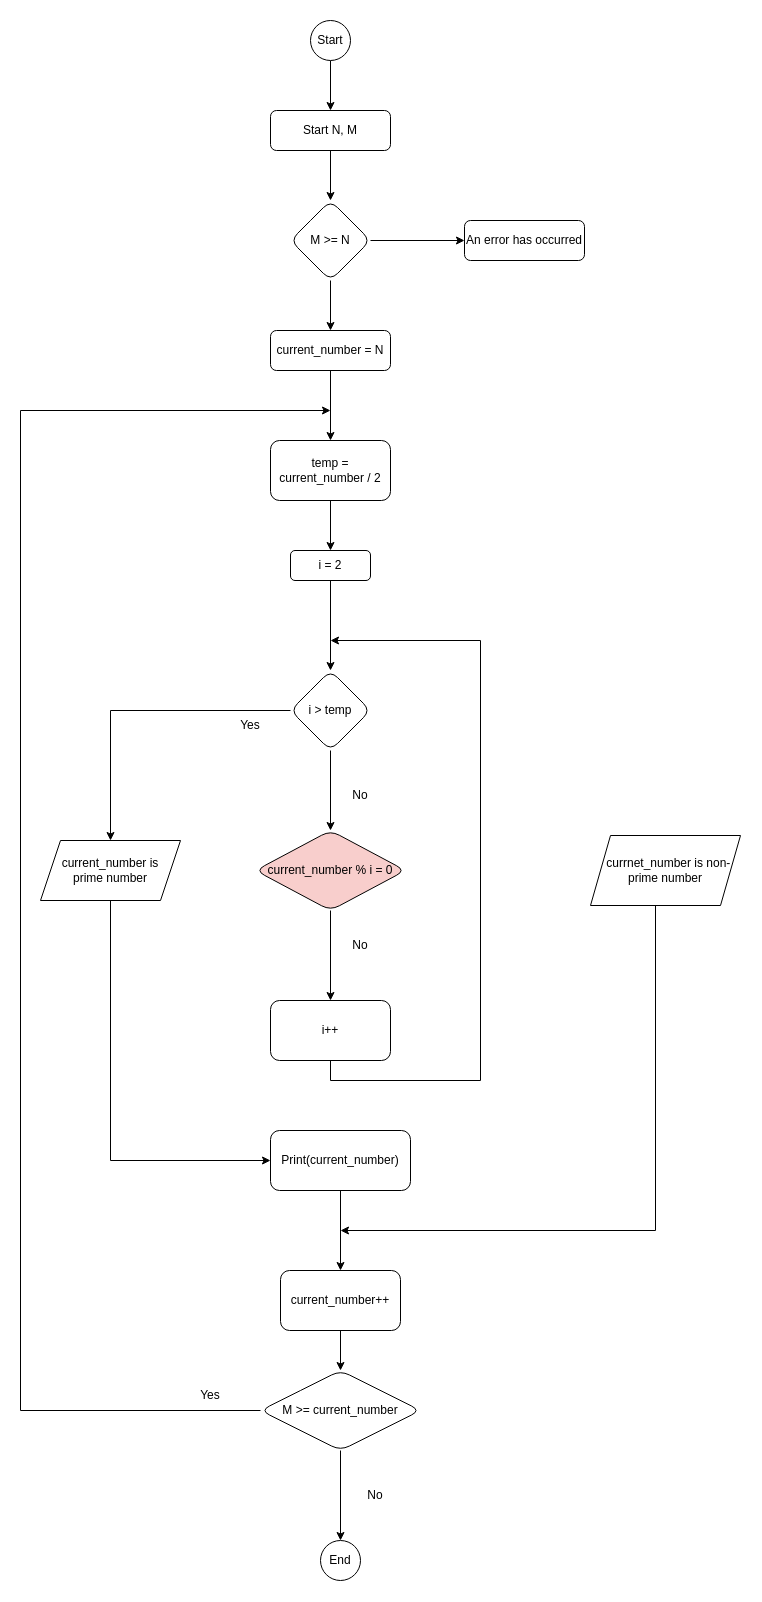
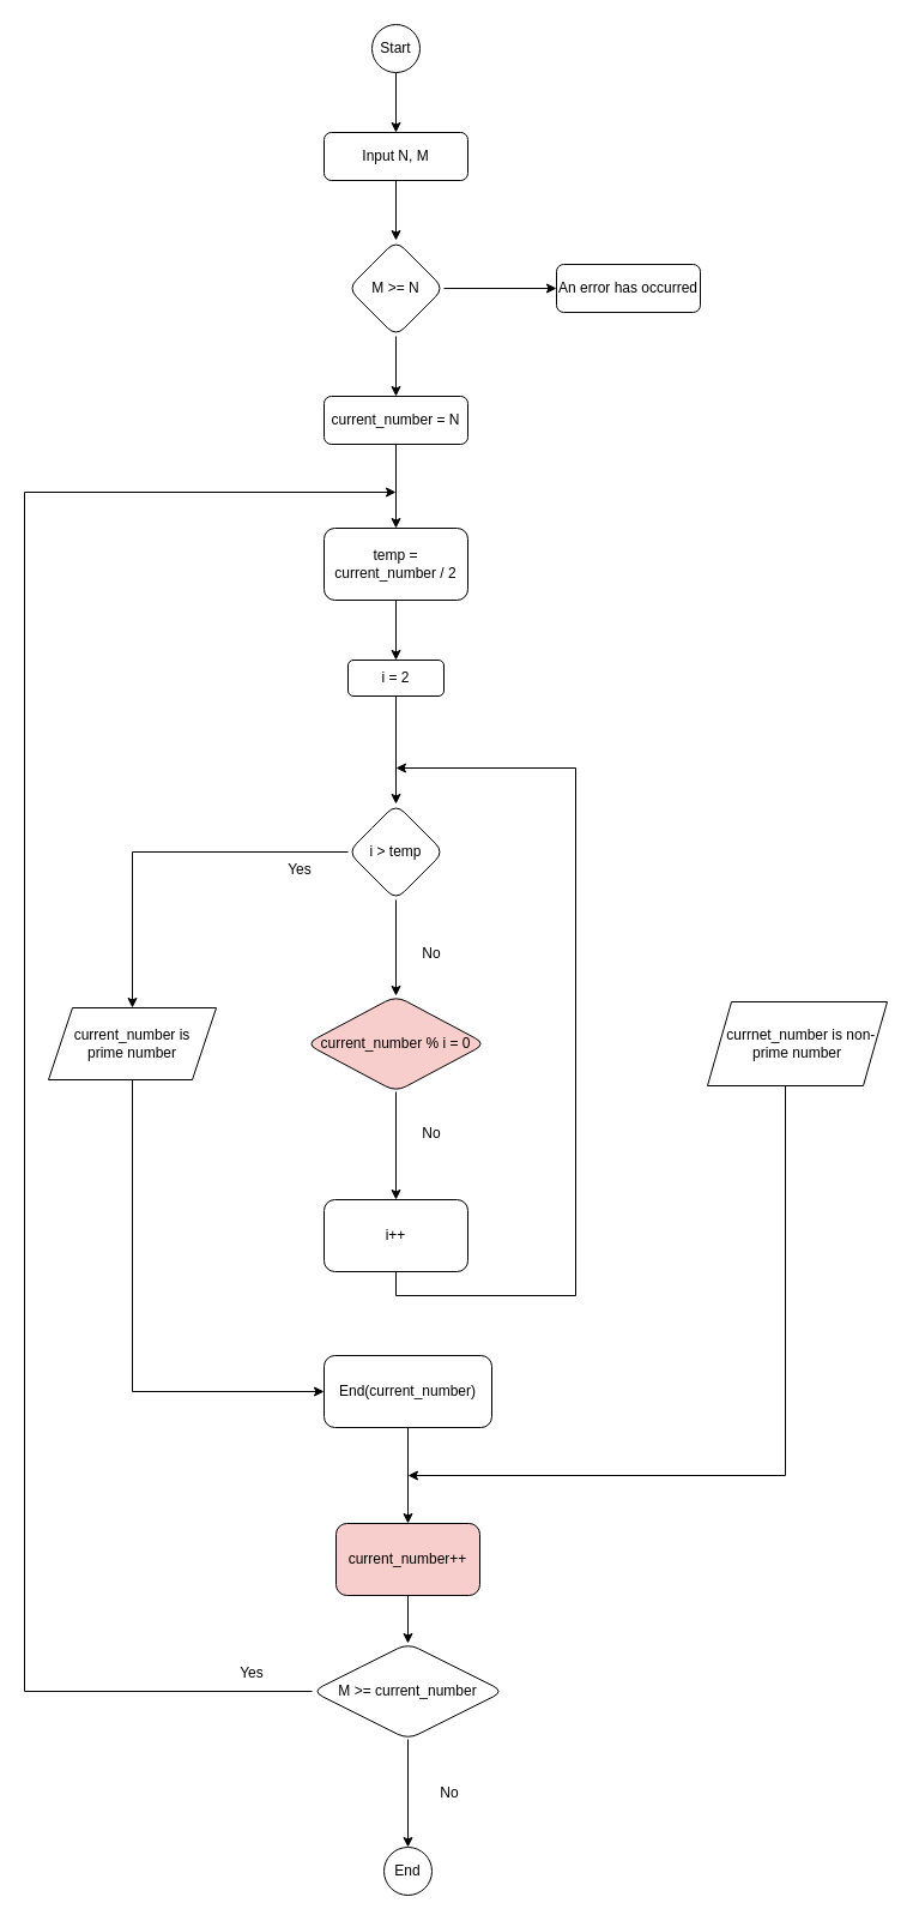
- <mxCell id="3" value="Start N, M" style="rounded=1;whiteSpace=wrap;html=1;fontSize=12;glass=0;strokeWidth=1;shadow=0;" parent="1" vertex="1"><mxGeometry x="270" y="110" width="120" height="40" as="geometry" /></mxCell>
+ <mxCell id="3" value="Input N, M" style="rounded=1;whiteSpace=wrap;html=1;fontSize=12;glass=0;strokeWidth=1;shadow=0;" parent="1" vertex="1"><mxGeometry x="270" y="110" width="120" height="40" as="geometry" /></mxCell>
- <mxCell id="29" value="Print(current_number)" style="whiteSpace=wrap;html=1;rounded=1;" vertex="1" parent="1"><mxGeometry x="270" y="1130" width="140" height="60" as="geometry" /></mxCell>
+ <mxCell id="29" value="End(current_number)" style="whiteSpace=wrap;html=1;rounded=1;" vertex="1" parent="1"><mxGeometry x="270" y="1130" width="140" height="60" as="geometry" /></mxCell>
- <mxCell id="36" value="current_number++" style="whiteSpace=wrap;html=1;rounded=1;" vertex="1" parent="1"><mxGeometry x="280" y="1270" width="120" height="60" as="geometry" /></mxCell>
+ <mxCell id="36" value="current_number++" style="whiteSpace=wrap;html=1;rounded=1;fillColor=#f8cecc;" vertex="1" parent="1"><mxGeometry x="280" y="1270" width="120" height="60" as="geometry" /></mxCell>
